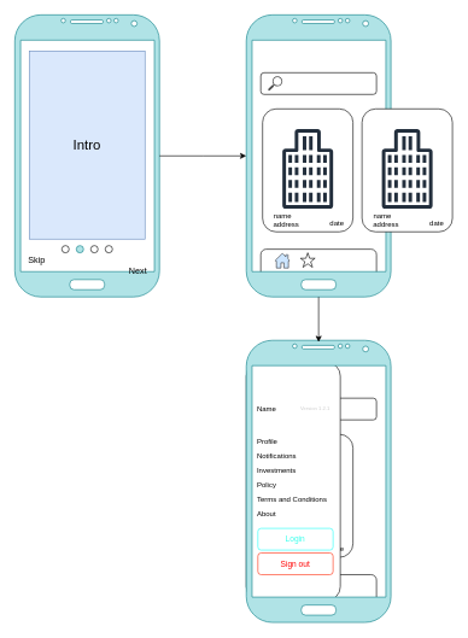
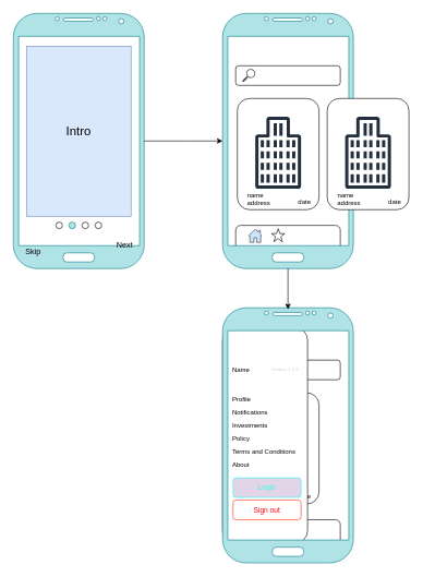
- <mxCell id="11" value="Skip" style="text;html=1;align=center;verticalAlign=middle;resizable=0;points=[];autosize=1;strokeColor=none;fillColor=none;" vertex="1" parent="2"><mxGeometry x="10" y="330" width="40" height="20" as="geometry" /></mxCell>
+ <mxCell id="11" value="Skip" style="text;html=1;align=center;verticalAlign=middle;resizable=0;points=[];autosize=1;strokeColor=none;fillColor=none;" vertex="1" parent="2"><mxGeometry x="10" y="355" width="40" height="20" as="geometry" /></mxCell>
- <mxCell id="67" value="Login" style="rounded=1;whiteSpace=wrap;html=1;fontSize=11;strokeColor=#26FFF8;fontColor=#38FFEB;" vertex="1" parent="37"><mxGeometry x="16" y="260" width="104" height="30" as="geometry" /></mxCell>
+ <mxCell id="67" value="Login" style="rounded=1;whiteSpace=wrap;html=1;fontSize=11;strokeColor=#26FFF8;fontColor=#38FFEB;fillColor=#e1d5e7;" vertex="1" parent="37"><mxGeometry x="16" y="260" width="104" height="30" as="geometry" /></mxCell>
